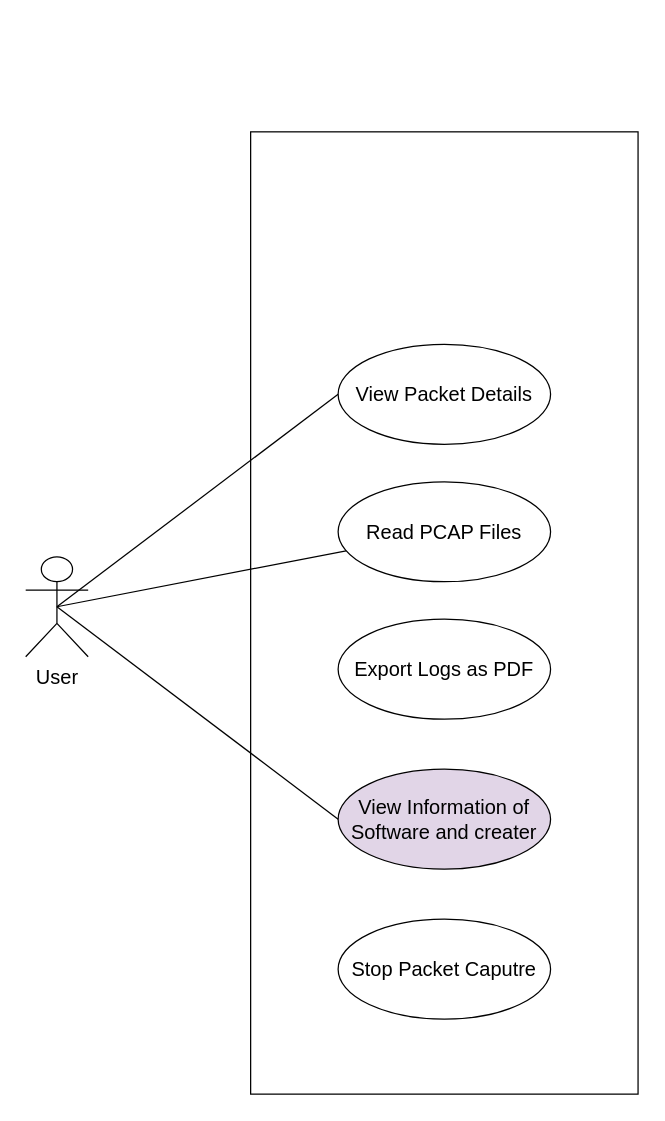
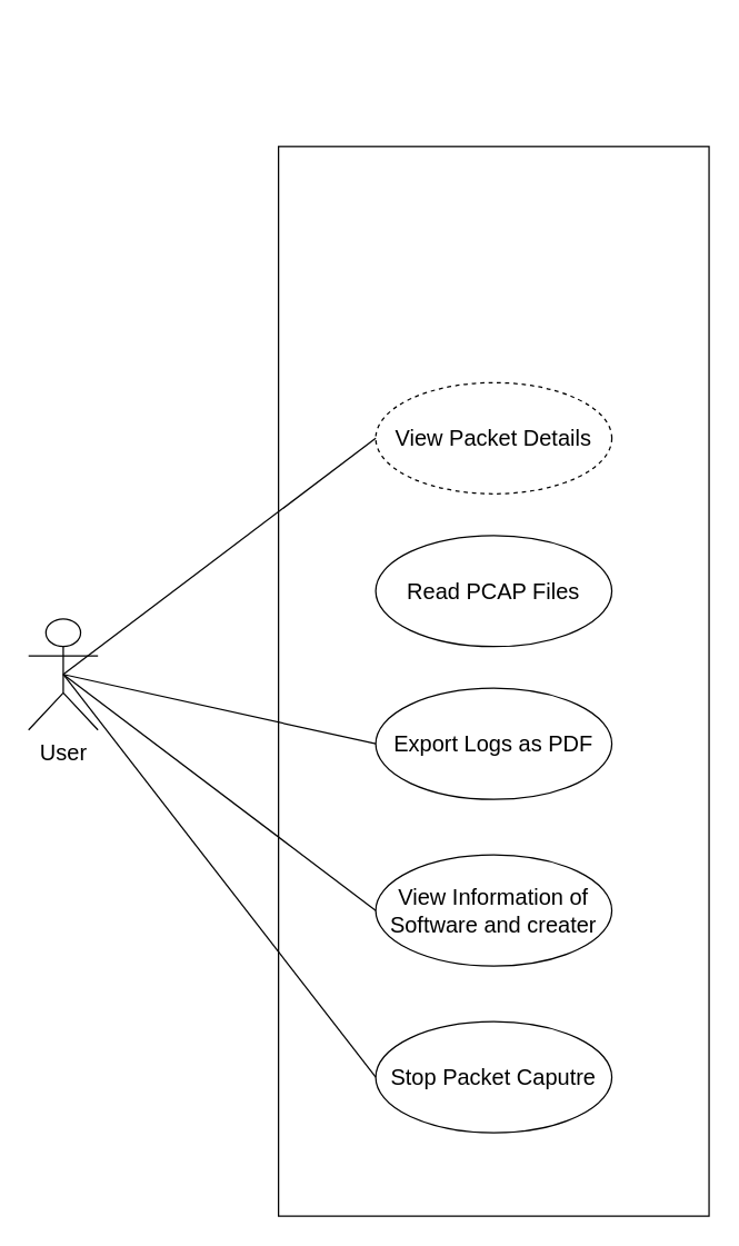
- <mxCell id="9" value="&lt;font style=&quot;font-size: 16px;&quot;&gt;View Packet Details&lt;/font&gt;" style="ellipse;whiteSpace=wrap;html=1;container=0;" vertex="1" parent="3"><mxGeometry x="250" y="170" width="170" height="80" as="geometry" /></mxCell>
+ <mxCell id="9" value="&lt;font style=&quot;font-size: 16px;&quot;&gt;View Packet Details&lt;/font&gt;" style="ellipse;whiteSpace=wrap;html=1;container=0;dashed=1;" vertex="1" parent="3"><mxGeometry x="250" y="170" width="170" height="80" as="geometry" /></mxCell>
- <mxCell id="11" value="" style="endArrow=none;html=1;rounded=0;exitX=0.5;exitY=0.5;exitDx=0;exitDy=0;exitPerimeter=0;" edge="1" parent="3" source="4" target="6"><mxGeometry width="50" height="50" relative="1" as="geometry"><mxPoint x="5" y="150" as="sourcePoint" /><mxPoint x="260" y="330" as="targetPoint" /></mxGeometry></mxCell>
+ <mxCell id="11" value="" style="endArrow=none;html=1;rounded=0;entryX=0;entryY=0.5;entryDx=0;entryDy=0;exitX=0.5;exitY=0.5;exitDx=0;exitDy=0;exitPerimeter=0;" edge="1" parent="3" source="4" target="8"><mxGeometry width="50" height="50" relative="1" as="geometry"><mxPoint x="5" y="150" as="sourcePoint" /><mxPoint x="260" y="330" as="targetPoint" /></mxGeometry></mxCell>
+ <mxCell id="14" value="" style="endArrow=none;html=1;rounded=0;entryX=0;entryY=0.5;entryDx=0;entryDy=0;exitX=0.5;exitY=0.5;exitDx=0;exitDy=0;exitPerimeter=0;" edge="1" parent="3" source="4" target="13"><mxGeometry width="50" height="50" relative="1" as="geometry"><mxPoint x="55" y="330" as="sourcePoint" /><mxPoint x="260" y="560" as="targetPoint" /></mxGeometry></mxCell>
- <mxCell id="7" value="&lt;font style=&quot;font-size: 16px;&quot;&gt;View Information of Software and creater&lt;/font&gt;" style="ellipse;whiteSpace=wrap;html=1;container=0;fillColor=#e1d5e7;" vertex="1" parent="3"><mxGeometry x="250" y="510" width="170" height="80" as="geometry" /></mxCell>
+ <mxCell id="7" value="&lt;font style=&quot;font-size: 16px;&quot;&gt;View Information of Software and creater&lt;/font&gt;" style="ellipse;whiteSpace=wrap;html=1;container=0;" vertex="1" parent="3"><mxGeometry x="250" y="510" width="170" height="80" as="geometry" /></mxCell>
